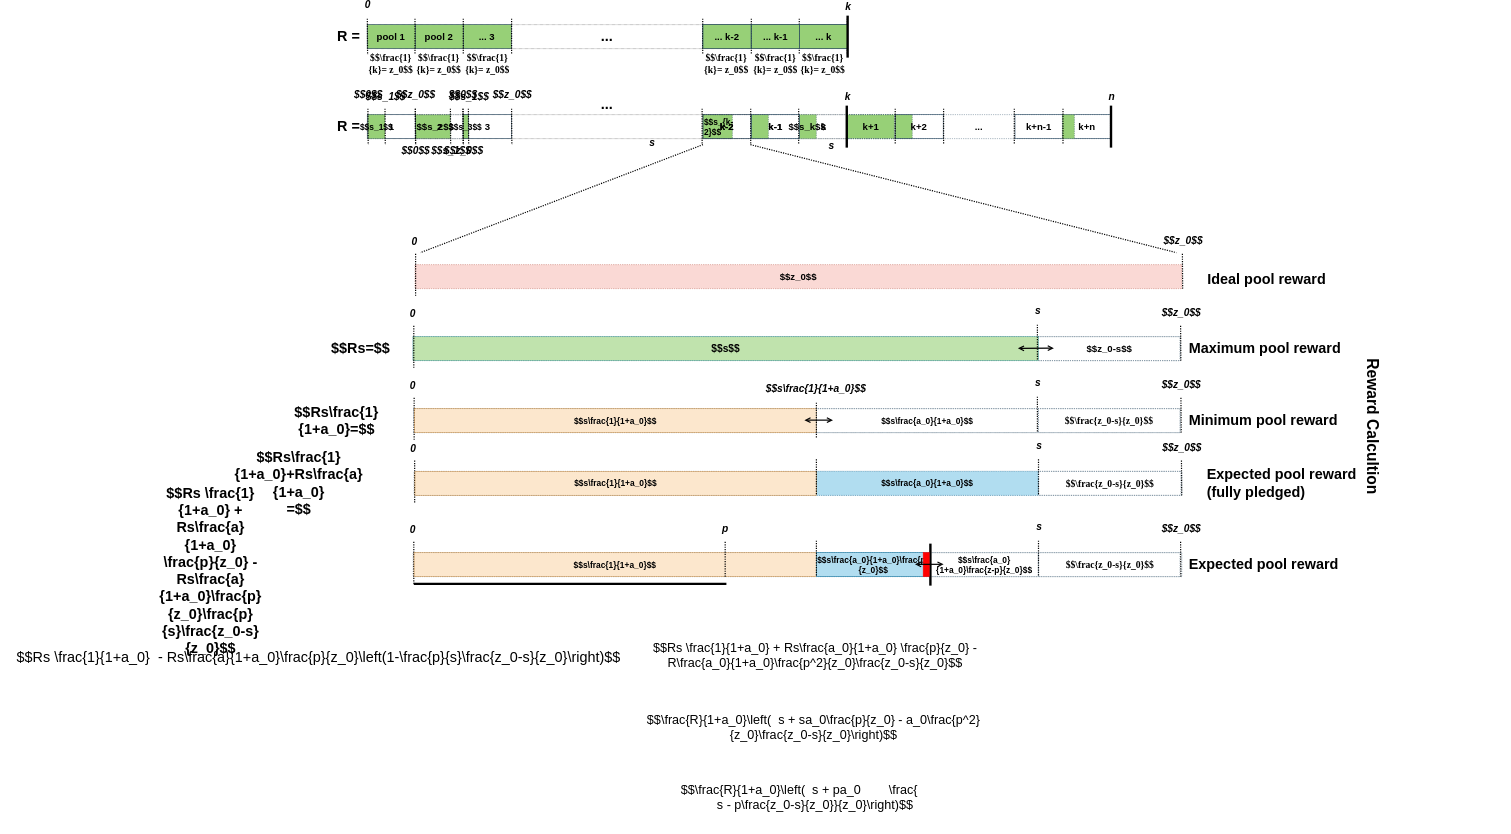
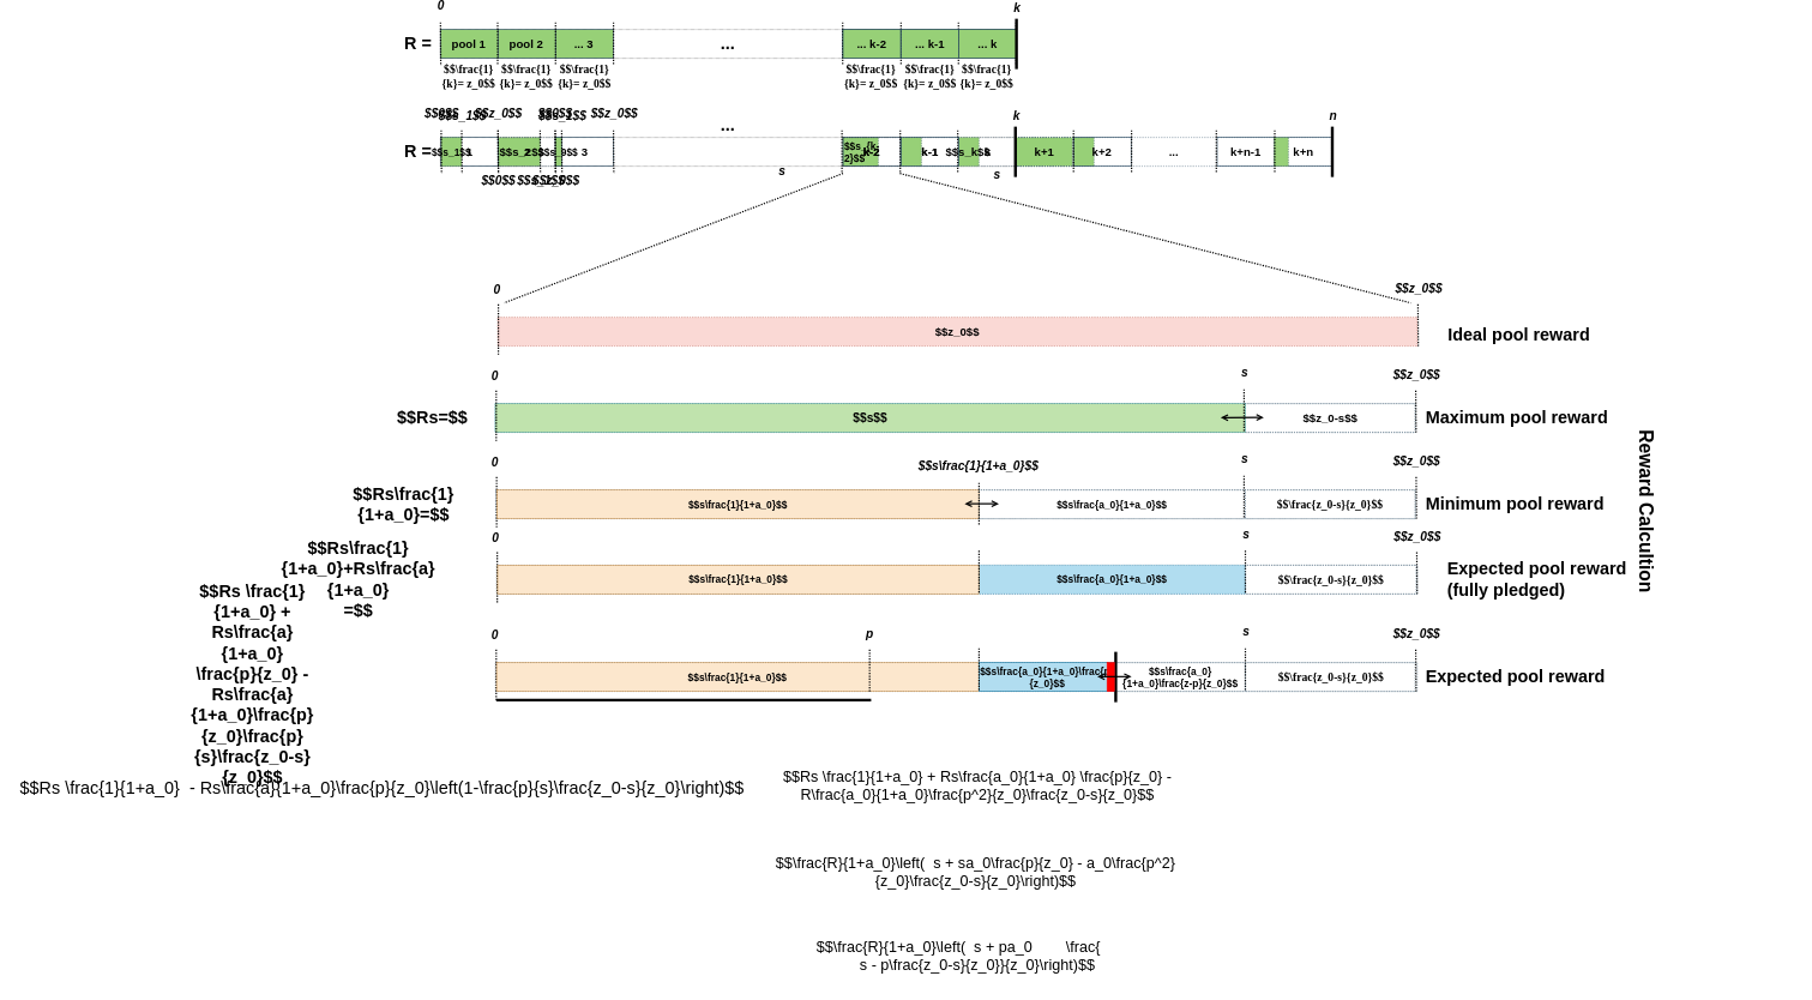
- <mxCell id="46" value="$$s_3$$" style="rounded=0;whiteSpace=wrap;html=1;strokeColor=#23445d;fontSize=14;fontStyle=1;fillColor=#97D077;" parent="1" vertex="1"><mxGeometry x="771" y="185.55" width="9" height="40" as="geometry" /></mxCell>
+ <mxCell id="46" value="$$s_9$$" style="rounded=0;whiteSpace=wrap;html=1;strokeColor=#23445d;fontSize=14;fontStyle=1;fillColor=#97D077;" parent="1" vertex="1"><mxGeometry x="771" y="185.55" width="9" height="40" as="geometry" /></mxCell>
